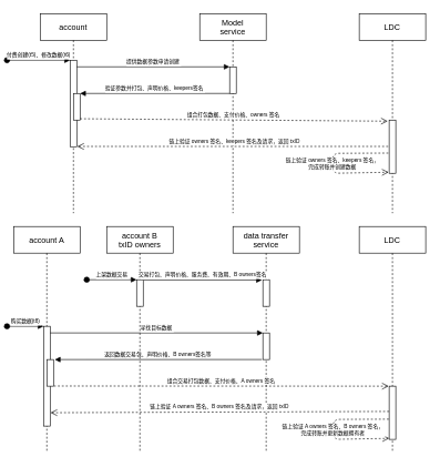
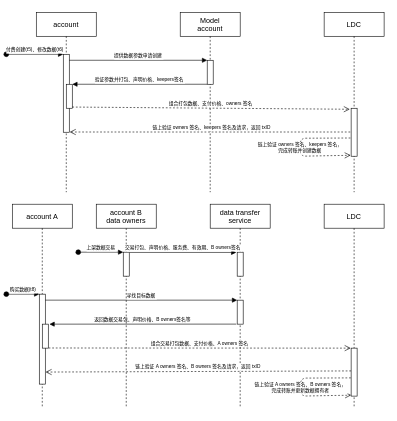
- <mxCell id="6" value="Model &#10;service" style="shape=umlLifeline;perimeter=lifelinePerimeter;container=1;collapsible=0;recursiveResize=0;rounded=0;shadow=0;strokeWidth=1;" parent="1" vertex="1"><mxGeometry x="300" y="20" width="100" height="300" as="geometry" /></mxCell>
+ <mxCell id="6" value="Model &#10;account" style="shape=umlLifeline;perimeter=lifelinePerimeter;container=1;collapsible=0;recursiveResize=0;rounded=0;shadow=0;strokeWidth=1;" parent="1" vertex="1"><mxGeometry x="300" y="20" width="100" height="300" as="geometry" /></mxCell>
- <mxCell id="29" value="account B&#10;txID owners" style="shape=umlLifeline;perimeter=lifelinePerimeter;container=1;collapsible=0;recursiveResize=0;rounded=0;shadow=0;strokeWidth=1;" parent="1" vertex="1"><mxGeometry x="160" y="340" width="100" height="340" as="geometry" /></mxCell>
+ <mxCell id="29" value="account B&#10;data owners" style="shape=umlLifeline;perimeter=lifelinePerimeter;container=1;collapsible=0;recursiveResize=0;rounded=0;shadow=0;strokeWidth=1;" parent="1" vertex="1"><mxGeometry x="160" y="340" width="100" height="340" as="geometry" /></mxCell>
